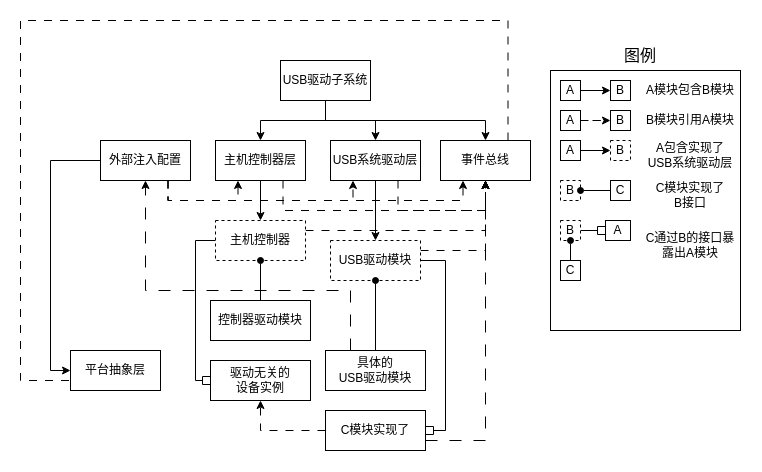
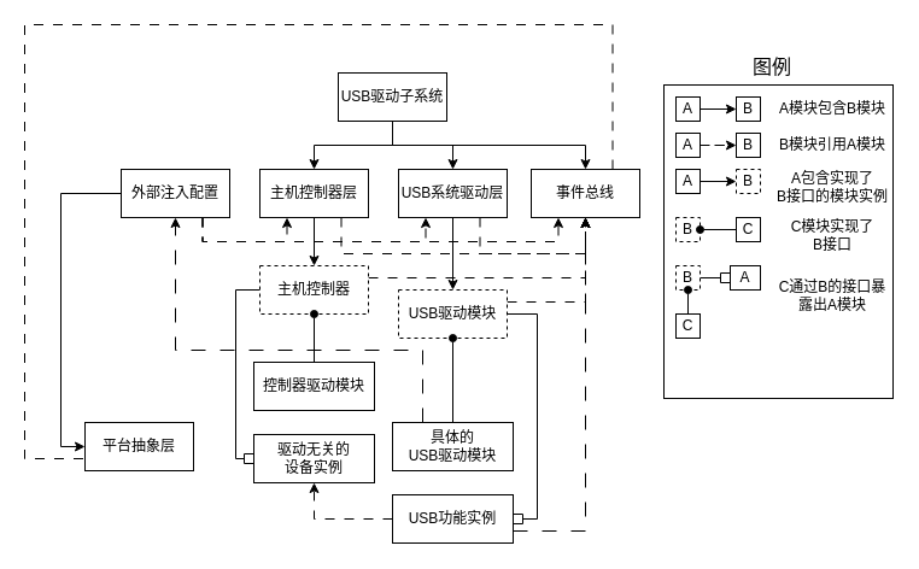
- <mxCell id="33" value="A包含实现了&lt;div&gt;USB系统驱动层&lt;/div&gt;" style="text;html=1;align=center;verticalAlign=middle;whiteSpace=wrap;rounded=0;" vertex="1" parent="1"><mxGeometry x="640" y="140" width="100" height="30" as="geometry" /></mxCell>
+ <mxCell id="33" value="A包含实现了&lt;div&gt;B接口的模块实例&lt;/div&gt;" style="text;html=1;align=center;verticalAlign=middle;whiteSpace=wrap;rounded=0;" vertex="1" parent="1"><mxGeometry x="640" y="140" width="100" height="30" as="geometry" /></mxCell>
- <mxCell id="58" value="C模块实现了" style="rounded=0;whiteSpace=wrap;html=1;" vertex="1" parent="1"><mxGeometry x="325" y="410" width="100" height="40" as="geometry" /></mxCell>
+ <mxCell id="58" value="USB功能实例" style="rounded=0;whiteSpace=wrap;html=1;" vertex="1" parent="1"><mxGeometry x="325" y="410" width="100" height="40" as="geometry" /></mxCell>
